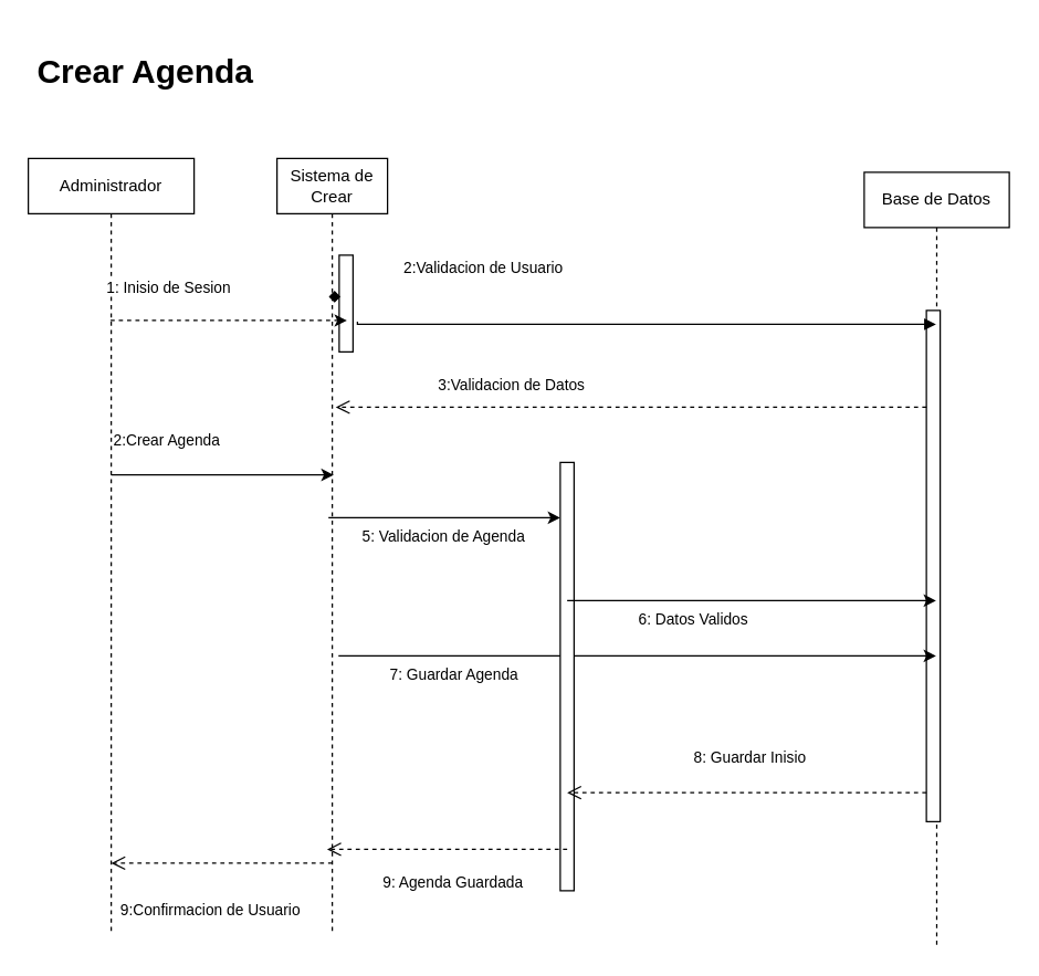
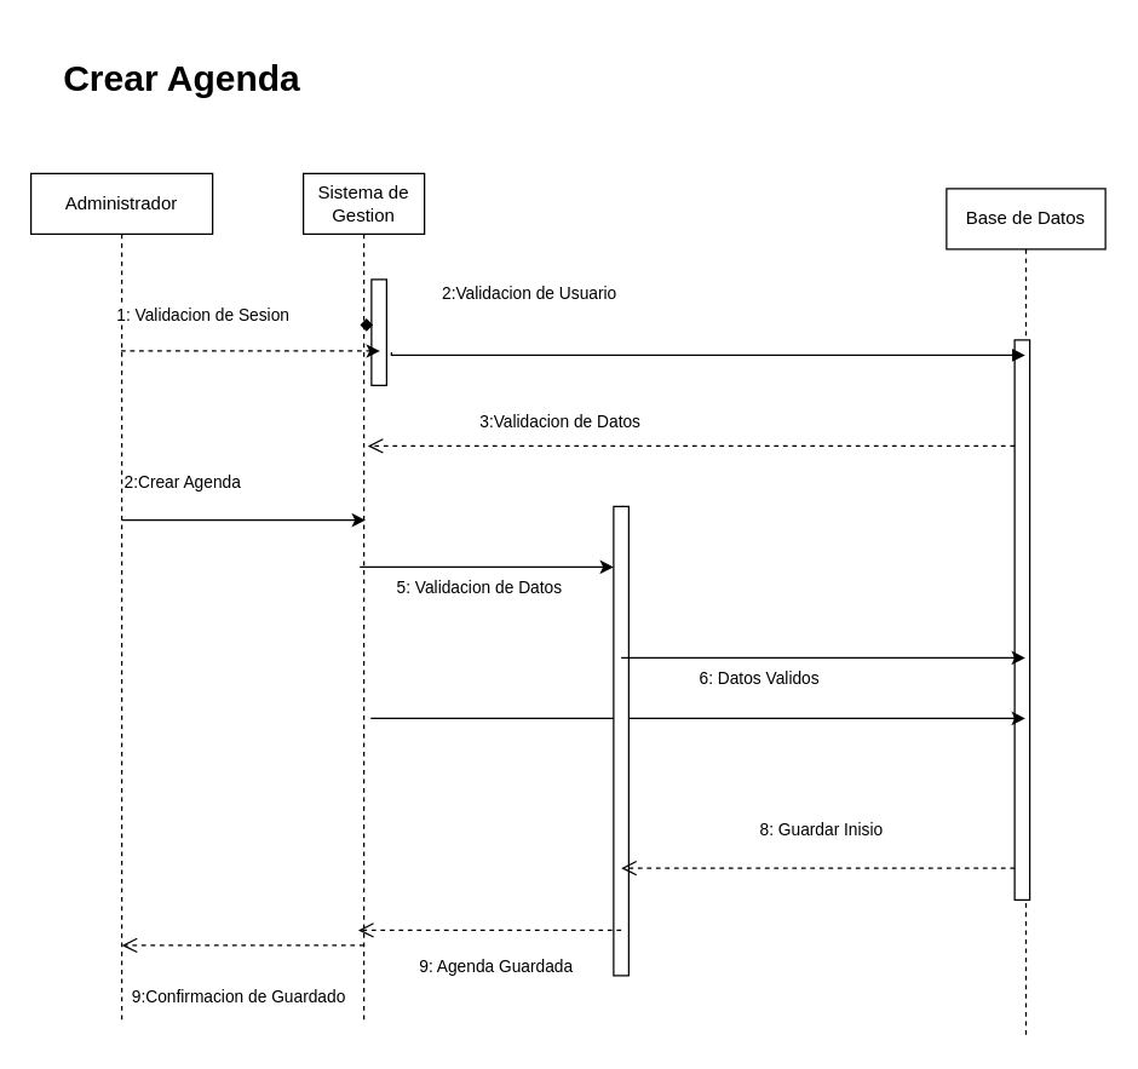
- <mxCell id="29" value="&lt;b&gt;&lt;font style=&quot;font-size: 24px;&quot;&gt;Crear Agenda&lt;/font&gt;&lt;/b&gt;" style="text;html=1;align=center;verticalAlign=middle;whiteSpace=wrap;rounded=0;" vertex="1" parent="1"><mxGeometry x="15" y="20" width="180" height="64" as="geometry" /></mxCell>
+ <mxCell id="29" value="&lt;b&gt;&lt;font style=&quot;font-size: 24px;&quot;&gt;Crear Agenda&lt;/font&gt;&lt;/b&gt;" style="text;html=1;align=center;verticalAlign=middle;whiteSpace=wrap;rounded=0;" vertex="1" parent="1"><mxGeometry x="30" y="20" width="180" height="64" as="geometry" /></mxCell>
- <mxCell id="3" value="Sistema de Crear" style="shape=umlLifeline;perimeter=lifelinePerimeter;whiteSpace=wrap;html=1;container=0;dropTarget=0;collapsible=0;recursiveResize=0;outlineConnect=0;portConstraint=eastwest;newEdgeStyle={&quot;edgeStyle&quot;:&quot;elbowEdgeStyle&quot;,&quot;elbow&quot;:&quot;vertical&quot;,&quot;curved&quot;:0,&quot;rounded&quot;:0};" vertex="1" parent="1"><mxGeometry x="200" y="114" width="80" height="560" as="geometry" /></mxCell>
+ <mxCell id="3" value="Sistema de Gestion" style="shape=umlLifeline;perimeter=lifelinePerimeter;whiteSpace=wrap;html=1;container=0;dropTarget=0;collapsible=0;recursiveResize=0;outlineConnect=0;portConstraint=eastwest;newEdgeStyle={&quot;edgeStyle&quot;:&quot;elbowEdgeStyle&quot;,&quot;elbow&quot;:&quot;vertical&quot;,&quot;curved&quot;:0,&quot;rounded&quot;:0};" vertex="1" parent="1"><mxGeometry x="200" y="114" width="80" height="560" as="geometry" /></mxCell>
- <mxCell id="10" value="&lt;div style=&quot;text-align: center;&quot;&gt;&lt;span style=&quot;font-size: 11px; text-wrap: nowrap; background-color: rgb(255, 255, 255);&quot;&gt;&lt;font style=&quot;vertical-align: inherit;&quot;&gt;&lt;font style=&quot;vertical-align: inherit;&quot;&gt;&lt;font style=&quot;vertical-align: inherit;&quot;&gt;&lt;font style=&quot;vertical-align: inherit;&quot;&gt;1: Inisio de Sesion&lt;/font&gt;&lt;/font&gt;&lt;/font&gt;&lt;/font&gt;&lt;/span&gt;&lt;/div&gt;" style="text;whiteSpace=wrap;html=1;" vertex="1" parent="1"><mxGeometry x="75" y="194" width="200" height="40" as="geometry" /></mxCell>
+ <mxCell id="10" value="&lt;div style=&quot;text-align: center;&quot;&gt;&lt;span style=&quot;font-size: 11px; text-wrap: nowrap; background-color: rgb(255, 255, 255);&quot;&gt;&lt;font style=&quot;vertical-align: inherit;&quot;&gt;&lt;font style=&quot;vertical-align: inherit;&quot;&gt;&lt;font style=&quot;vertical-align: inherit;&quot;&gt;&lt;font style=&quot;vertical-align: inherit;&quot;&gt;1: Validacion de Sesion&lt;/font&gt;&lt;/font&gt;&lt;/font&gt;&lt;/font&gt;&lt;/span&gt;&lt;/div&gt;" style="text;whiteSpace=wrap;html=1;" vertex="1" parent="1"><mxGeometry x="75" y="194" width="200" height="40" as="geometry" /></mxCell>
- <mxCell id="17" value="&lt;div style=&quot;text-align: center;&quot;&gt;&lt;span style=&quot;font-size: 11px; text-wrap: nowrap; background-color: rgb(255, 255, 255);&quot;&gt;&lt;font style=&quot;vertical-align: inherit;&quot;&gt;&lt;font style=&quot;vertical-align: inherit;&quot;&gt;5: Validacion de Agenda&lt;/font&gt;&lt;/font&gt;&lt;/span&gt;&lt;/div&gt;" style="text;whiteSpace=wrap;html=1;" vertex="1" parent="1"><mxGeometry x="260" y="374" width="110" height="40" as="geometry" /></mxCell>
+ <mxCell id="17" value="&lt;div style=&quot;text-align: center;&quot;&gt;&lt;span style=&quot;font-size: 11px; text-wrap: nowrap; background-color: rgb(255, 255, 255);&quot;&gt;&lt;font style=&quot;vertical-align: inherit;&quot;&gt;&lt;font style=&quot;vertical-align: inherit;&quot;&gt;5: Validacion de Datos&lt;/font&gt;&lt;/font&gt;&lt;/span&gt;&lt;/div&gt;" style="text;whiteSpace=wrap;html=1;" vertex="1" parent="1"><mxGeometry x="260" y="374" width="110" height="40" as="geometry" /></mxCell>
- <mxCell id="21" value="&lt;div style=&quot;text-align: center;&quot;&gt;&lt;span style=&quot;font-size: 11px; text-wrap: nowrap; background-color: rgb(255, 255, 255);&quot;&gt;7: Guardar Agenda&lt;/span&gt;&lt;/div&gt;" style="text;whiteSpace=wrap;html=1;" vertex="1" parent="1"><mxGeometry x="280" y="474" width="110" height="40" as="geometry" /></mxCell>
- <mxCell id="15" value="&lt;div style=&quot;text-align: center;&quot;&gt;&lt;span style=&quot;font-size: 11px; text-wrap: nowrap; background-color: rgb(255, 255, 255);&quot;&gt;9:Confirmacion de Usuario&lt;/span&gt;&lt;/div&gt;" style="text;whiteSpace=wrap;html=1;" vertex="1" parent="1"><mxGeometry x="85" y="644" width="130" height="40" as="geometry" /></mxCell>
+ <mxCell id="15" value="&lt;div style=&quot;text-align: center;&quot;&gt;&lt;span style=&quot;font-size: 11px; text-wrap: nowrap; background-color: rgb(255, 255, 255);&quot;&gt;9:Confirmacion de Guardado&lt;/span&gt;&lt;/div&gt;" style="text;whiteSpace=wrap;html=1;" vertex="1" parent="1"><mxGeometry x="85" y="644" width="130" height="40" as="geometry" /></mxCell>
